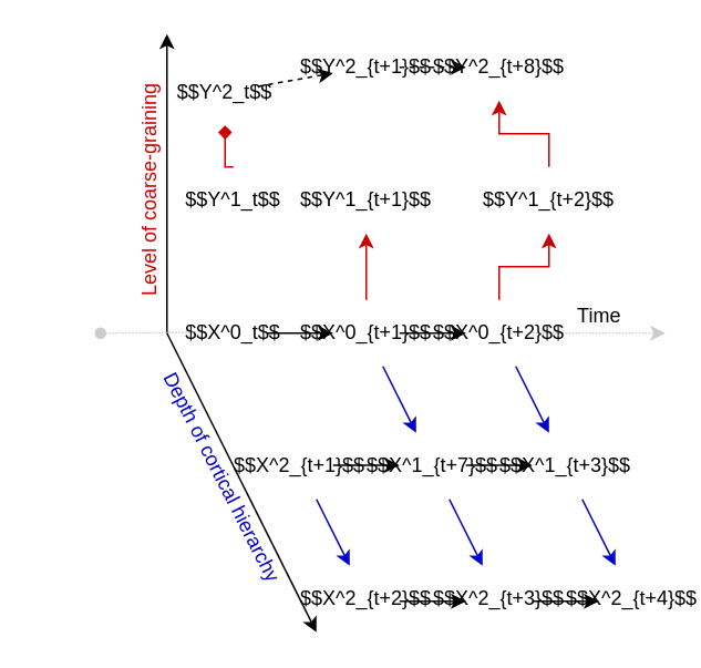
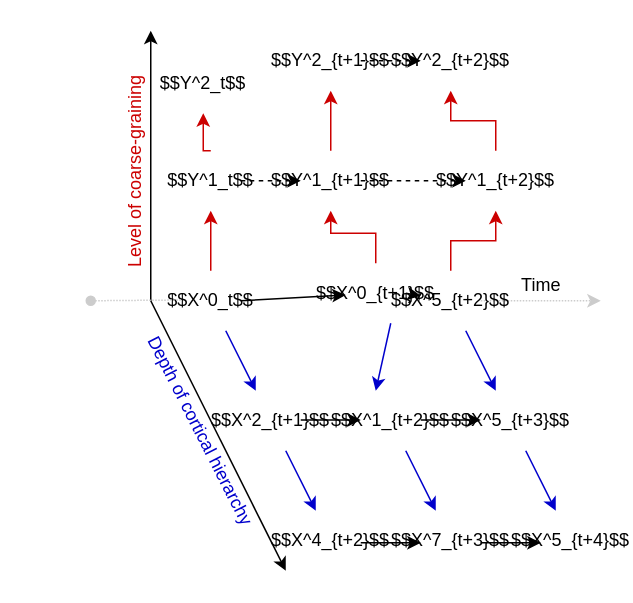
- <mxCell id="26" value="$$Y^2_{t+8}$$" style="text;html=1;strokeColor=none;fillColor=none;align=center;verticalAlign=middle;whiteSpace=wrap;rounded=0;" parent="1" vertex="1"><mxGeometry x="280" y="20" width="40" height="40" as="geometry" /></mxCell>
+ <mxCell id="26" value="$$Y^2_{t+2}$$" style="text;html=1;strokeColor=none;fillColor=none;align=center;verticalAlign=middle;whiteSpace=wrap;rounded=0;" parent="1" vertex="1"><mxGeometry x="280" y="20" width="40" height="40" as="geometry" /></mxCell>
- <mxCell id="22" value="" style="edgeStyle=none;rounded=0;orthogonalLoop=1;jettySize=auto;html=1;dashed=1;" edge="1" parent="1" source="23" target="25"><mxGeometry relative="1" as="geometry" /></mxCell>
- <mxCell id="14" style="edgeStyle=orthogonalEdgeStyle;rounded=0;orthogonalLoop=1;jettySize=auto;html=1;exitX=0.5;exitY=0;exitDx=0;exitDy=0;entryX=0.5;entryY=1;entryDx=0;entryDy=0;strokeColor=#CC0000;endArrow=diamond;" edge="1" parent="1" source="16" target="23"><mxGeometry relative="1" as="geometry" /></mxCell>
+ <mxCell id="14" style="edgeStyle=orthogonalEdgeStyle;rounded=0;orthogonalLoop=1;jettySize=auto;html=1;exitX=0.5;exitY=0;exitDx=0;exitDy=0;entryX=0.5;entryY=1;entryDx=0;entryDy=0;strokeColor=#CC0000;" edge="1" parent="1" source="16" target="23"><mxGeometry relative="1" as="geometry" /></mxCell>
+ <mxCell id="17" style="edgeStyle=orthogonalEdgeStyle;rounded=0;orthogonalLoop=1;jettySize=auto;html=1;exitX=0.5;exitY=0;exitDx=0;exitDy=0;entryX=0.5;entryY=1;entryDx=0;entryDy=0;strokeColor=#CC0000;" edge="1" parent="1" source="19" target="25"><mxGeometry relative="1" as="geometry" /></mxCell>
+ <mxCell id="15" style="edgeStyle=none;rounded=0;orthogonalLoop=1;jettySize=auto;html=1;exitX=1;exitY=0.5;exitDx=0;exitDy=0;entryX=0;entryY=0.5;entryDx=0;entryDy=0;dashed=1;" edge="1" parent="1" source="16" target="19"><mxGeometry relative="1" as="geometry" /></mxCell>
+ <mxCell id="18" style="edgeStyle=none;rounded=0;orthogonalLoop=1;jettySize=auto;html=1;exitX=1;exitY=0.5;exitDx=0;exitDy=0;entryX=0;entryY=0.5;entryDx=0;entryDy=0;dashed=1;" edge="1" parent="1" source="19" target="21"><mxGeometry relative="1" as="geometry" /></mxCell>
+ <mxCell id="3" style="edgeStyle=orthogonalEdgeStyle;rounded=0;orthogonalLoop=1;jettySize=auto;html=1;exitX=0.5;exitY=0;exitDx=0;exitDy=0;entryX=0.5;entryY=1;entryDx=0;entryDy=0;strokeColor=#CC0000;" edge="1" parent="1" source="6" target="16"><mxGeometry relative="1" as="geometry" /></mxCell>
- <mxCell id="10" value="$$X^0_{t+1}$$" style="text;html=1;strokeColor=none;fillColor=none;align=center;verticalAlign=middle;whiteSpace=wrap;rounded=0;" parent="1" vertex="1"><mxGeometry x="200" y="180" width="40" height="40" as="geometry" /></mxCell>
+ <mxCell id="10" value="$$X^0_{t+1}$$" style="text;html=1;strokeColor=none;fillColor=none;align=center;verticalAlign=middle;whiteSpace=wrap;rounded=0;" parent="1" vertex="1"><mxGeometry x="230" y="175" width="40" height="40" as="geometry" /></mxCell>
- <mxCell id="13" value="$$X^0_{t+2}$$" style="text;html=1;strokeColor=none;fillColor=none;align=center;verticalAlign=middle;whiteSpace=wrap;rounded=0;" parent="1" vertex="1"><mxGeometry x="280" y="180" width="40" height="40" as="geometry" /></mxCell>
+ <mxCell id="13" value="$$X^5_{t+2}$$" style="text;html=1;strokeColor=none;fillColor=none;align=center;verticalAlign=middle;whiteSpace=wrap;rounded=0;" parent="1" vertex="1"><mxGeometry x="280" y="180" width="40" height="40" as="geometry" /></mxCell>
+ <mxCell id="5" style="edgeStyle=none;rounded=0;orthogonalLoop=1;jettySize=auto;html=1;exitX=0.75;exitY=1;exitDx=0;exitDy=0;entryX=0.25;entryY=0;entryDx=0;entryDy=0;strokeColor=#0000CC;" edge="1" parent="1" source="6" target="27"><mxGeometry relative="1" as="geometry" /></mxCell>
- <mxCell id="28" value="$$X^1_{t+7}$$" style="text;html=1;strokeColor=none;fillColor=none;align=center;verticalAlign=middle;whiteSpace=wrap;rounded=0;" vertex="1" parent="1"><mxGeometry x="240" y="260" width="40" height="40" as="geometry" /></mxCell>
+ <mxCell id="28" value="$$X^1_{t+2}$$" style="text;html=1;strokeColor=none;fillColor=none;align=center;verticalAlign=middle;whiteSpace=wrap;rounded=0;" vertex="1" parent="1"><mxGeometry x="240" y="260" width="40" height="40" as="geometry" /></mxCell>
- <mxCell id="29" value="$$X^1_{t+3}$$" style="text;html=1;strokeColor=none;fillColor=none;align=center;verticalAlign=middle;whiteSpace=wrap;rounded=0;" vertex="1" parent="1"><mxGeometry x="320" y="260" width="40" height="40" as="geometry" /></mxCell>
+ <mxCell id="29" value="$$X^5_{t+3}$$" style="text;html=1;strokeColor=none;fillColor=none;align=center;verticalAlign=middle;whiteSpace=wrap;rounded=0;" vertex="1" parent="1"><mxGeometry x="320" y="260" width="40" height="40" as="geometry" /></mxCell>
- <mxCell id="30" value="$$X^2_{t+2}$$" style="text;html=1;strokeColor=none;fillColor=none;align=center;verticalAlign=middle;whiteSpace=wrap;rounded=0;" vertex="1" parent="1"><mxGeometry x="200" y="340" width="40" height="40" as="geometry" /></mxCell>
+ <mxCell id="30" value="$$X^4_{t+2}$$" style="text;html=1;strokeColor=none;fillColor=none;align=center;verticalAlign=middle;whiteSpace=wrap;rounded=0;" vertex="1" parent="1"><mxGeometry x="200" y="340" width="40" height="40" as="geometry" /></mxCell>
- <mxCell id="31" value="$$X^2_{t+3}$$" style="text;html=1;strokeColor=none;fillColor=none;align=center;verticalAlign=middle;whiteSpace=wrap;rounded=0;" vertex="1" parent="1"><mxGeometry x="280" y="340" width="40" height="40" as="geometry" /></mxCell>
+ <mxCell id="31" value="$$X^7_{t+3}$$" style="text;html=1;strokeColor=none;fillColor=none;align=center;verticalAlign=middle;whiteSpace=wrap;rounded=0;" vertex="1" parent="1"><mxGeometry x="280" y="340" width="40" height="40" as="geometry" /></mxCell>
- <mxCell id="32" value="$$X^2_{t+4}$$" style="text;html=1;strokeColor=none;fillColor=none;align=center;verticalAlign=middle;whiteSpace=wrap;rounded=0;" vertex="1" parent="1"><mxGeometry x="360" y="340" width="40" height="40" as="geometry" /></mxCell>
+ <mxCell id="32" value="$$X^5_{t+4}$$" style="text;html=1;strokeColor=none;fillColor=none;align=center;verticalAlign=middle;whiteSpace=wrap;rounded=0;" vertex="1" parent="1"><mxGeometry x="360" y="340" width="40" height="40" as="geometry" /></mxCell>
